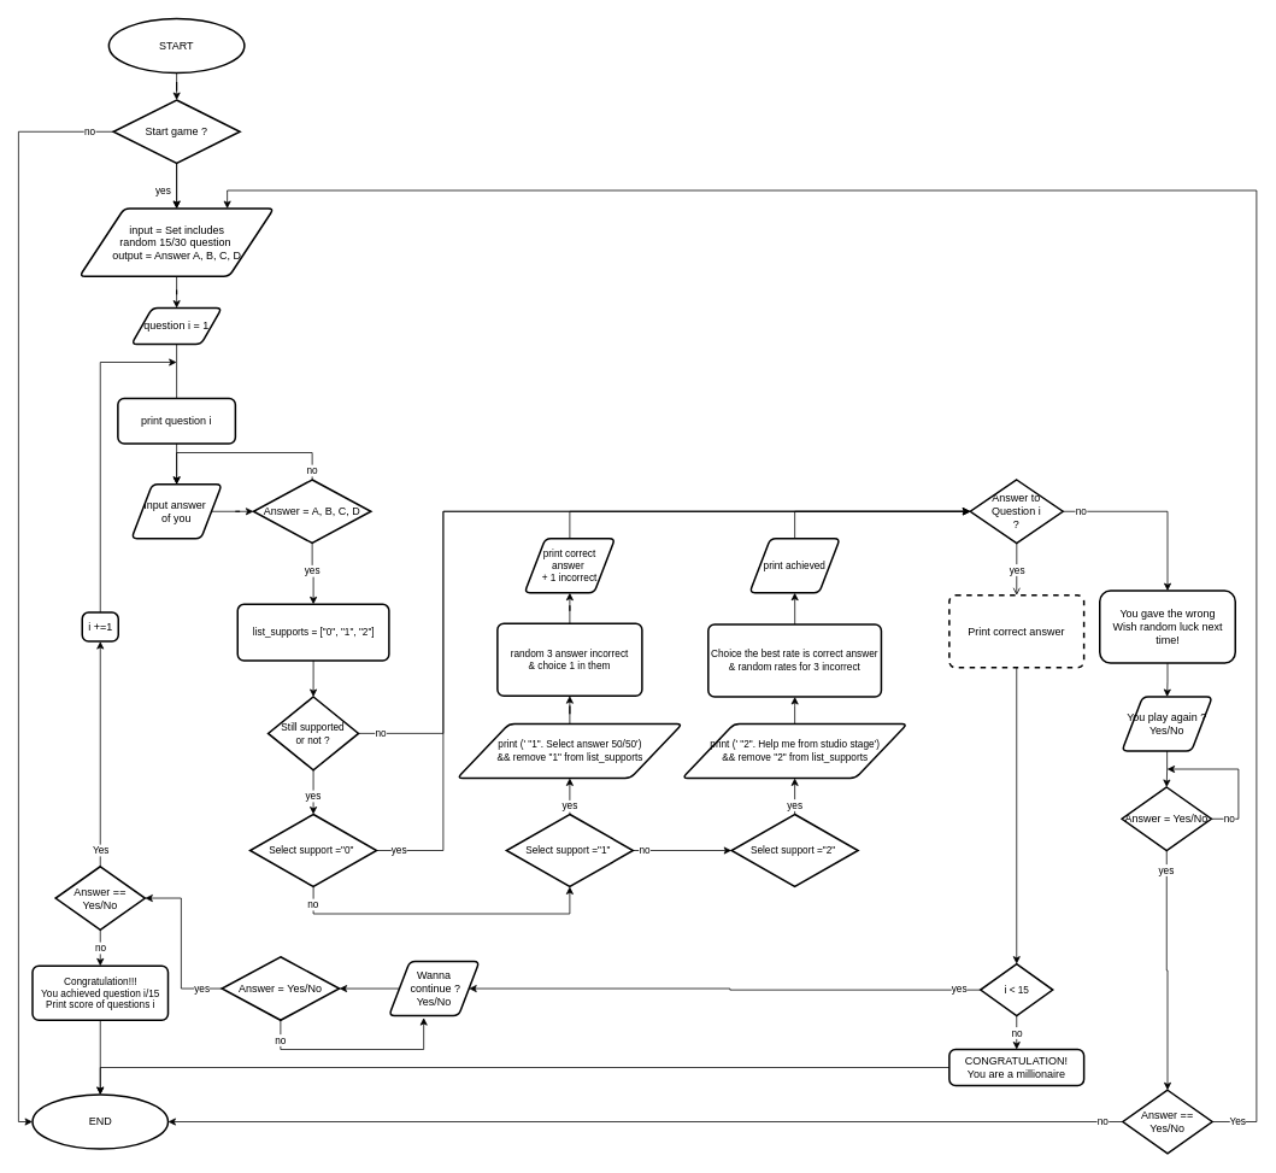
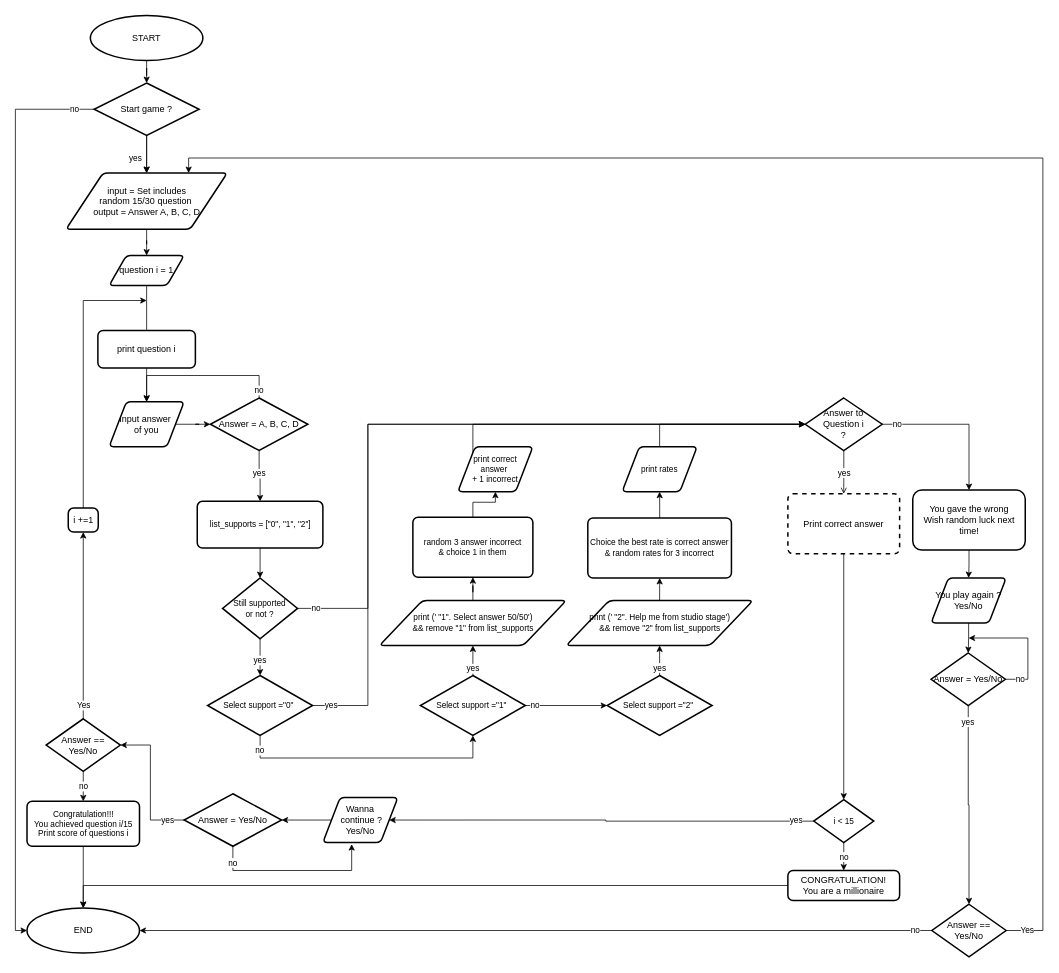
- <mxCell id="64" value="print correct answer&amp;nbsp; &lt;br&gt;+ 1 incorrect" style="shape=parallelogram;html=1;strokeWidth=2;perimeter=parallelogramPerimeter;whiteSpace=wrap;rounded=1;arcSize=12;size=0.23;fontFamily=Helvetica;fontSize=11;fontColor=default;" parent="1" vertex="1"><mxGeometry x="580" y="595" width="100" height="60" as="geometry" /></mxCell>
+ <mxCell id="64" value="print correct answer&amp;nbsp; &lt;br&gt;+ 1 incorrect" style="shape=parallelogram;html=1;strokeWidth=2;perimeter=parallelogramPerimeter;whiteSpace=wrap;rounded=1;arcSize=12;size=0.23;fontFamily=Helvetica;fontSize=11;fontColor=default;" parent="1" vertex="1"><mxGeometry x="610" y="595" width="100" height="60" as="geometry" /></mxCell>
- <mxCell id="68" value="print achieved" style="shape=parallelogram;html=1;strokeWidth=2;perimeter=parallelogramPerimeter;whiteSpace=wrap;rounded=1;arcSize=12;size=0.23;fontFamily=Helvetica;fontSize=11;fontColor=default;" parent="1" vertex="1"><mxGeometry x="829" y="595" width="100" height="60" as="geometry" /></mxCell>
+ <mxCell id="68" value="print rates" style="shape=parallelogram;html=1;strokeWidth=2;perimeter=parallelogramPerimeter;whiteSpace=wrap;rounded=1;arcSize=12;size=0.23;fontFamily=Helvetica;fontSize=11;fontColor=default;" parent="1" vertex="1"><mxGeometry x="829" y="595" width="100" height="60" as="geometry" /></mxCell>
